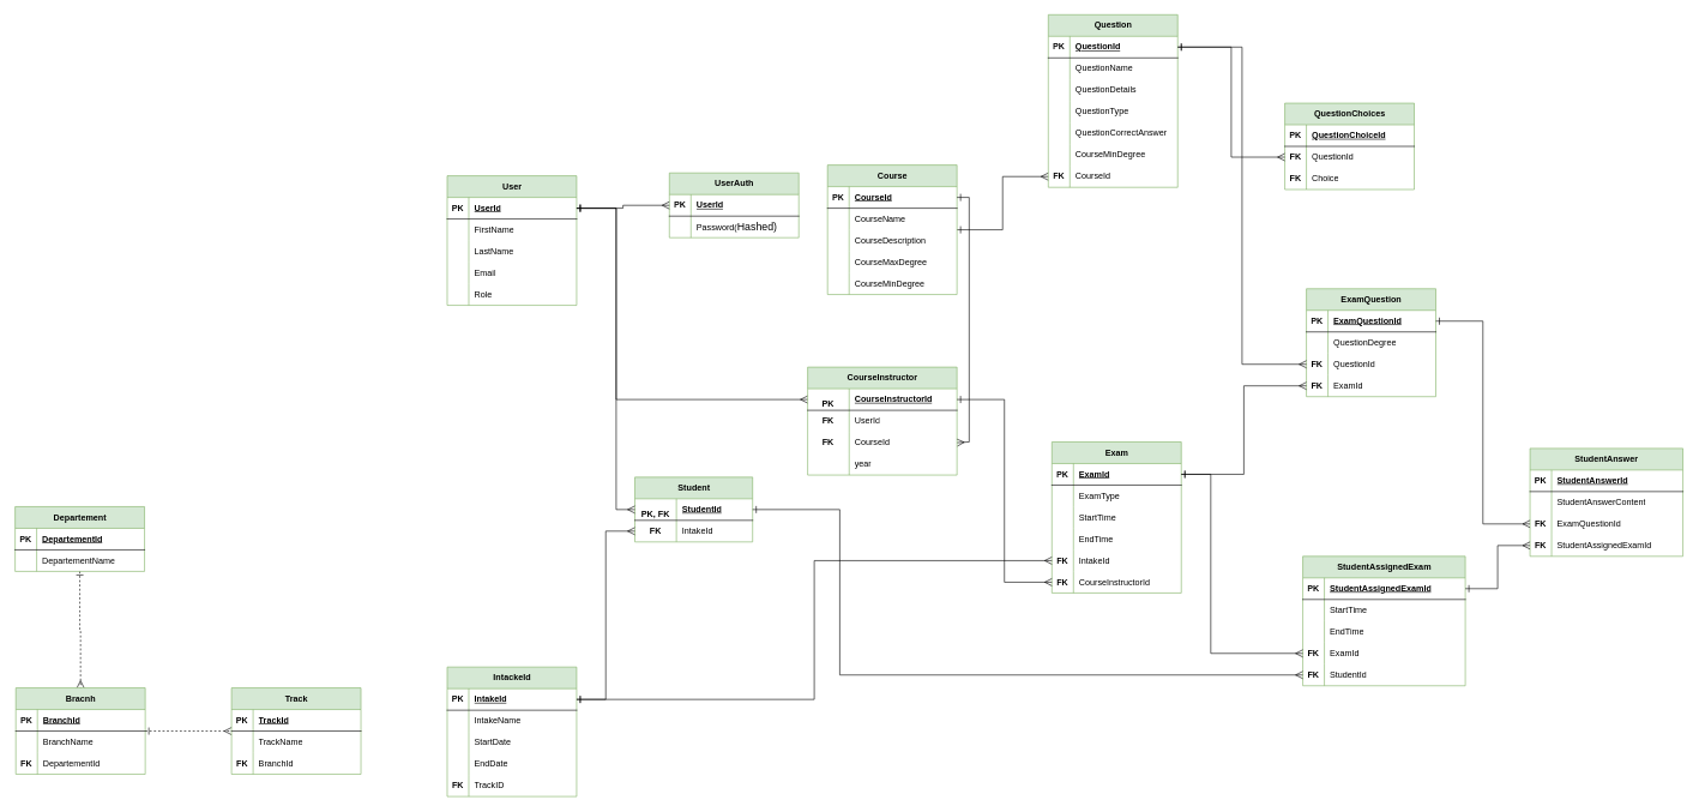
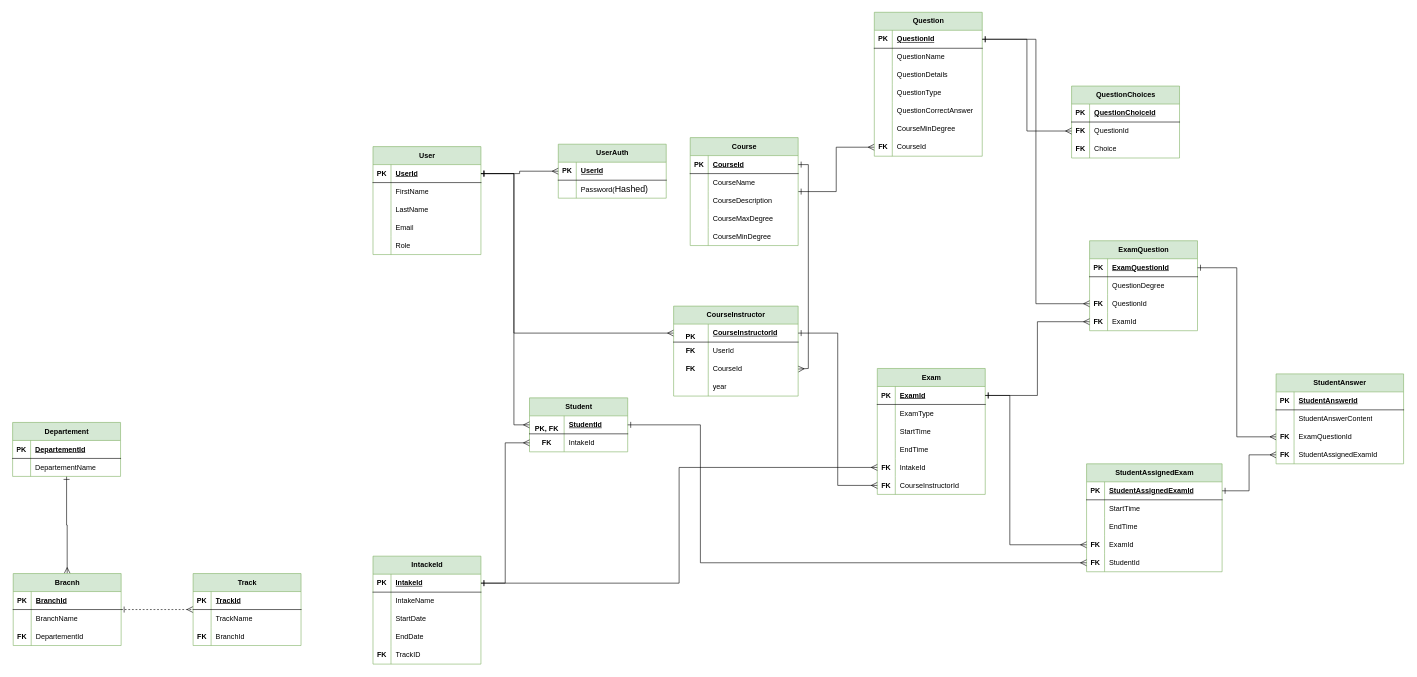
- <mxCell id="25" value="" style="edgeStyle=orthogonalEdgeStyle;rounded=0;orthogonalLoop=1;jettySize=auto;html=1;fontSize=12;startSize=8;endSize=8;endArrow=ERmany;endFill=0;startArrow=ERone;startFill=0;dashed=1;" parent="1" source="26" target="34" edge="1"><mxGeometry relative="1" as="geometry" /></mxCell>
+ <mxCell id="25" value="" style="edgeStyle=orthogonalEdgeStyle;rounded=0;orthogonalLoop=1;jettySize=auto;html=1;fontSize=12;startSize=8;endSize=8;endArrow=ERmany;endFill=0;startArrow=ERone;startFill=0;" parent="1" source="26" target="34" edge="1"><mxGeometry relative="1" as="geometry" /></mxCell>
